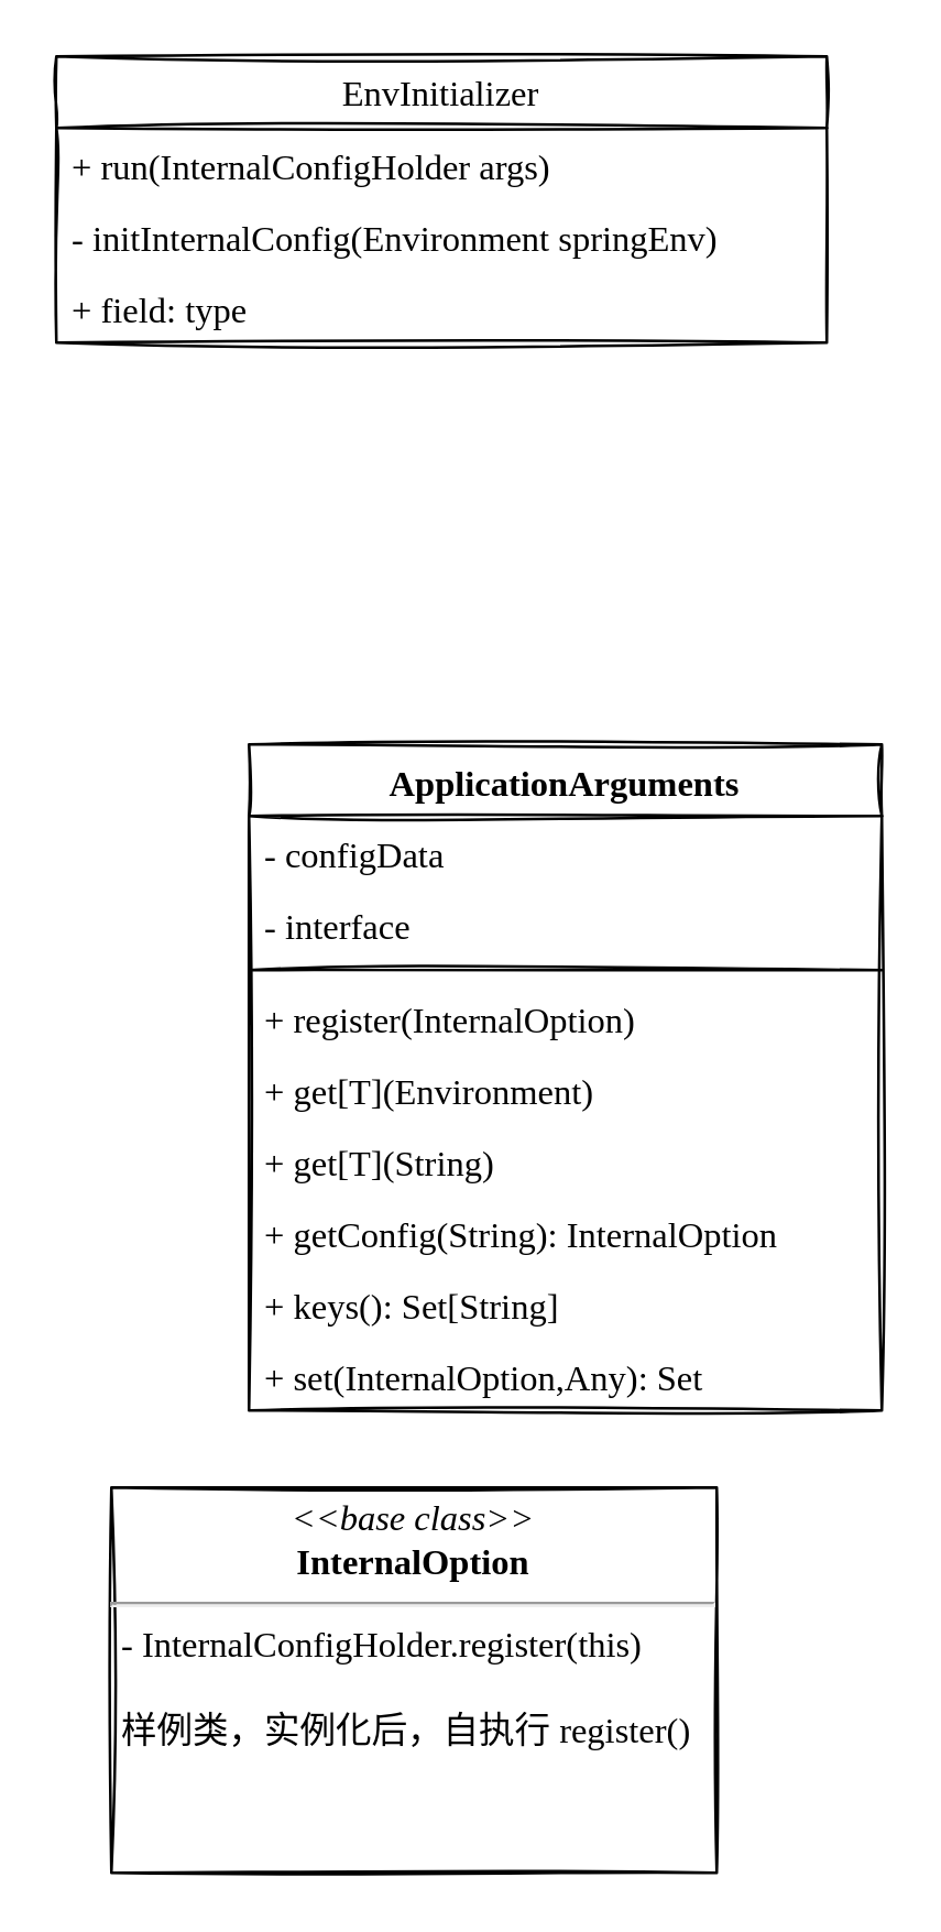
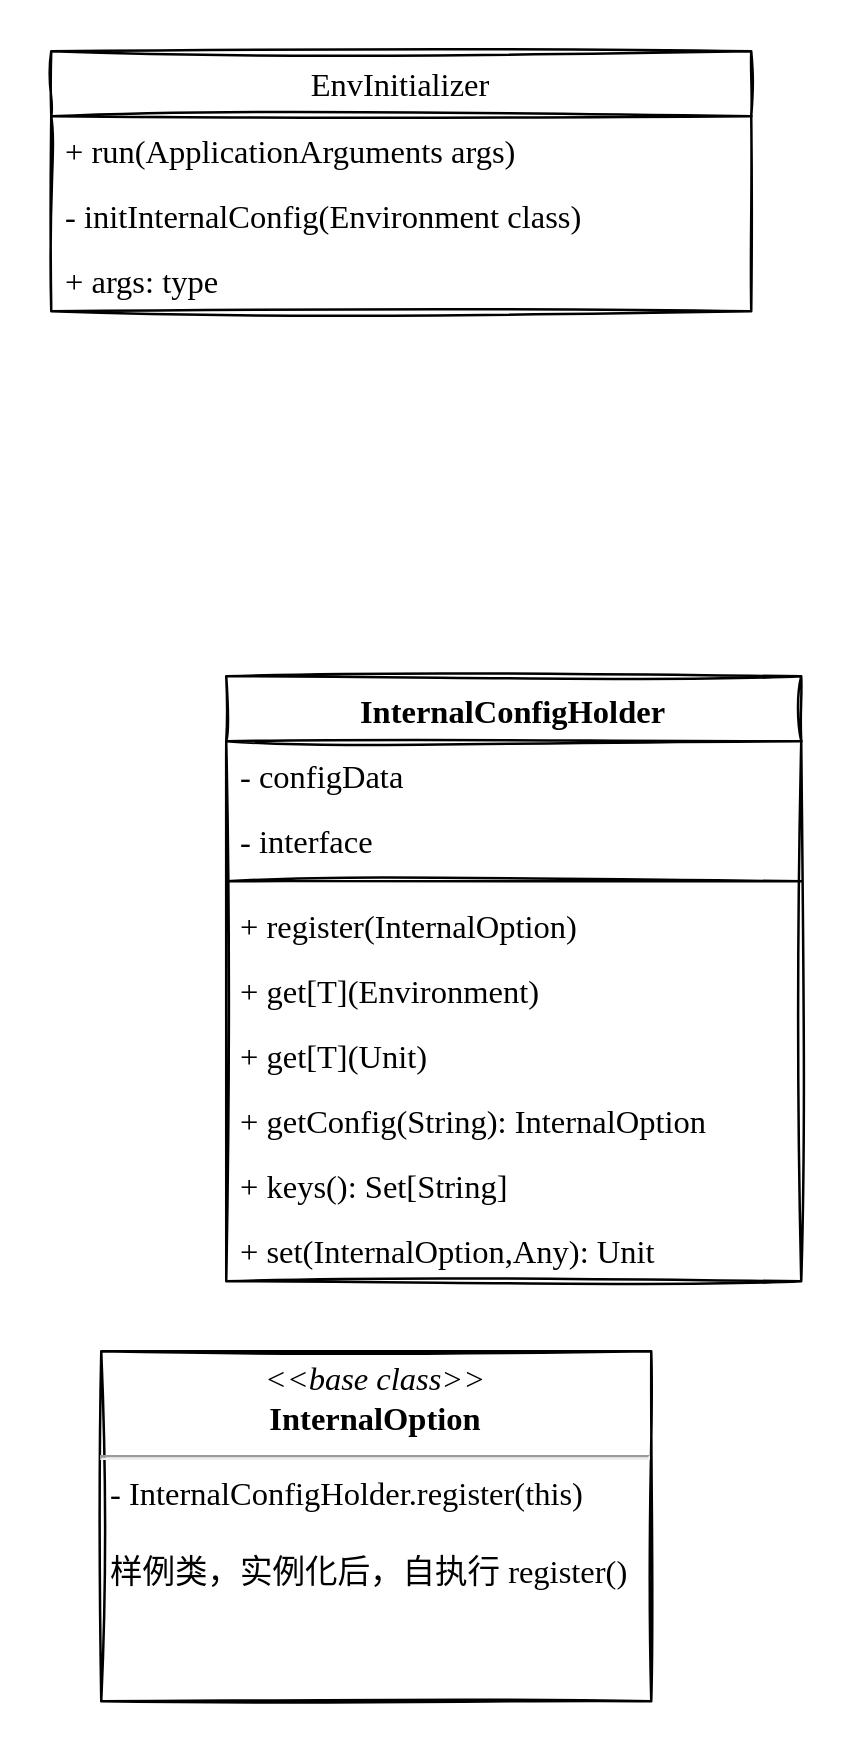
- <mxCell id="3" value="+ run(InternalConfigHolder args)" style="text;strokeColor=none;fillColor=none;align=left;verticalAlign=top;spacingLeft=4;spacingRight=4;overflow=hidden;rotatable=0;points=[[0,0.5],[1,0.5]];portConstraint=eastwest;sketch=1;fontFamily=Comic Sans MS;fontSize=13;" vertex="1" parent="2"><mxGeometry y="26" width="280" height="26" as="geometry" /></mxCell>
+ <mxCell id="3" value="+ run(ApplicationArguments args)" style="text;strokeColor=none;fillColor=none;align=left;verticalAlign=top;spacingLeft=4;spacingRight=4;overflow=hidden;rotatable=0;points=[[0,0.5],[1,0.5]];portConstraint=eastwest;sketch=1;fontFamily=Comic Sans MS;fontSize=13;" vertex="1" parent="2"><mxGeometry y="26" width="280" height="26" as="geometry" /></mxCell>
- <mxCell id="4" value="- initInternalConfig(Environment springEnv)" style="text;strokeColor=none;fillColor=none;align=left;verticalAlign=top;spacingLeft=4;spacingRight=4;overflow=hidden;rotatable=0;points=[[0,0.5],[1,0.5]];portConstraint=eastwest;sketch=1;fontFamily=Comic Sans MS;fontSize=13;" vertex="1" parent="2"><mxGeometry y="52" width="280" height="26" as="geometry" /></mxCell>
+ <mxCell id="4" value="- initInternalConfig(Environment class)" style="text;strokeColor=none;fillColor=none;align=left;verticalAlign=top;spacingLeft=4;spacingRight=4;overflow=hidden;rotatable=0;points=[[0,0.5],[1,0.5]];portConstraint=eastwest;sketch=1;fontFamily=Comic Sans MS;fontSize=13;" vertex="1" parent="2"><mxGeometry y="52" width="280" height="26" as="geometry" /></mxCell>
- <mxCell id="5" value="+ field: type" style="text;strokeColor=none;fillColor=none;align=left;verticalAlign=top;spacingLeft=4;spacingRight=4;overflow=hidden;rotatable=0;points=[[0,0.5],[1,0.5]];portConstraint=eastwest;sketch=1;fontFamily=Comic Sans MS;fontSize=13;" vertex="1" parent="2"><mxGeometry y="78" width="280" height="26" as="geometry" /></mxCell>
+ <mxCell id="5" value="+ args: type" style="text;strokeColor=none;fillColor=none;align=left;verticalAlign=top;spacingLeft=4;spacingRight=4;overflow=hidden;rotatable=0;points=[[0,0.5],[1,0.5]];portConstraint=eastwest;sketch=1;fontFamily=Comic Sans MS;fontSize=13;" vertex="1" parent="2"><mxGeometry y="78" width="280" height="26" as="geometry" /></mxCell>
- <mxCell id="6" value="ApplicationArguments" style="swimlane;fontStyle=1;align=center;verticalAlign=top;childLayout=stackLayout;horizontal=1;startSize=26;horizontalStack=0;resizeParent=1;resizeParentMax=0;resizeLast=0;collapsible=1;marginBottom=0;sketch=1;fontFamily=Comic Sans MS;fontSize=13;" vertex="1" parent="1"><mxGeometry x="90" y="270" width="230" height="242" as="geometry" /></mxCell>
+ <mxCell id="6" value="InternalConfigHolder" style="swimlane;fontStyle=1;align=center;verticalAlign=top;childLayout=stackLayout;horizontal=1;startSize=26;horizontalStack=0;resizeParent=1;resizeParentMax=0;resizeLast=0;collapsible=1;marginBottom=0;sketch=1;fontFamily=Comic Sans MS;fontSize=13;" vertex="1" parent="1"><mxGeometry x="90" y="270" width="230" height="242" as="geometry" /></mxCell>
- <mxCell id="12" value="+ get[T](String)" style="text;strokeColor=none;fillColor=none;align=left;verticalAlign=top;spacingLeft=4;spacingRight=4;overflow=hidden;rotatable=0;points=[[0,0.5],[1,0.5]];portConstraint=eastwest;sketch=1;fontFamily=Comic Sans MS;fontSize=13;" vertex="1" parent="6"><mxGeometry y="138" width="230" height="26" as="geometry" /></mxCell>
+ <mxCell id="12" value="+ get[T](Unit)" style="text;strokeColor=none;fillColor=none;align=left;verticalAlign=top;spacingLeft=4;spacingRight=4;overflow=hidden;rotatable=0;points=[[0,0.5],[1,0.5]];portConstraint=eastwest;sketch=1;fontFamily=Comic Sans MS;fontSize=13;" vertex="1" parent="6"><mxGeometry y="138" width="230" height="26" as="geometry" /></mxCell>
- <mxCell id="15" value="+ set(InternalOption,Any): Set" style="text;strokeColor=none;fillColor=none;align=left;verticalAlign=top;spacingLeft=4;spacingRight=4;overflow=hidden;rotatable=0;points=[[0,0.5],[1,0.5]];portConstraint=eastwest;sketch=1;fontFamily=Comic Sans MS;fontSize=13;" vertex="1" parent="6"><mxGeometry y="216" width="230" height="26" as="geometry" /></mxCell>
+ <mxCell id="15" value="+ set(InternalOption,Any): Unit" style="text;strokeColor=none;fillColor=none;align=left;verticalAlign=top;spacingLeft=4;spacingRight=4;overflow=hidden;rotatable=0;points=[[0,0.5],[1,0.5]];portConstraint=eastwest;sketch=1;fontFamily=Comic Sans MS;fontSize=13;" vertex="1" parent="6"><mxGeometry y="216" width="230" height="26" as="geometry" /></mxCell>
